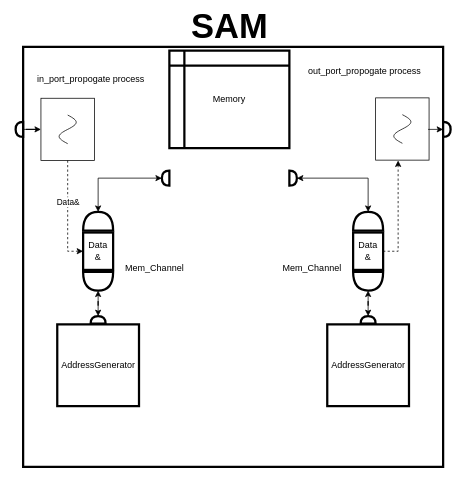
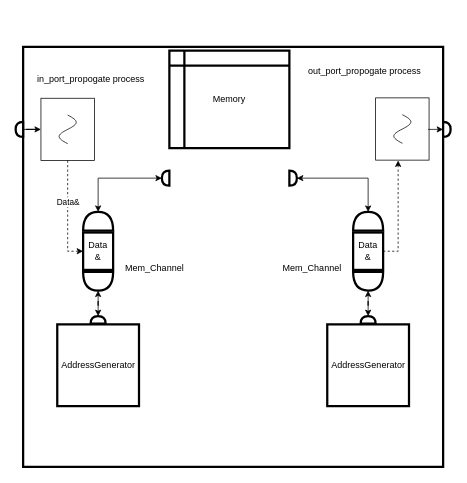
- <mxCell id="30" value="&lt;b&gt;&lt;font style=&quot;font-size: 46px&quot;&gt;SAM&lt;/font&gt;&lt;/b&gt;" style="text;html=1;align=center;verticalAlign=middle;resizable=0;points=[];autosize=1;" parent="2" vertex="1"><mxGeometry x="225" width="120" height="30" as="geometry" /></mxCell>
